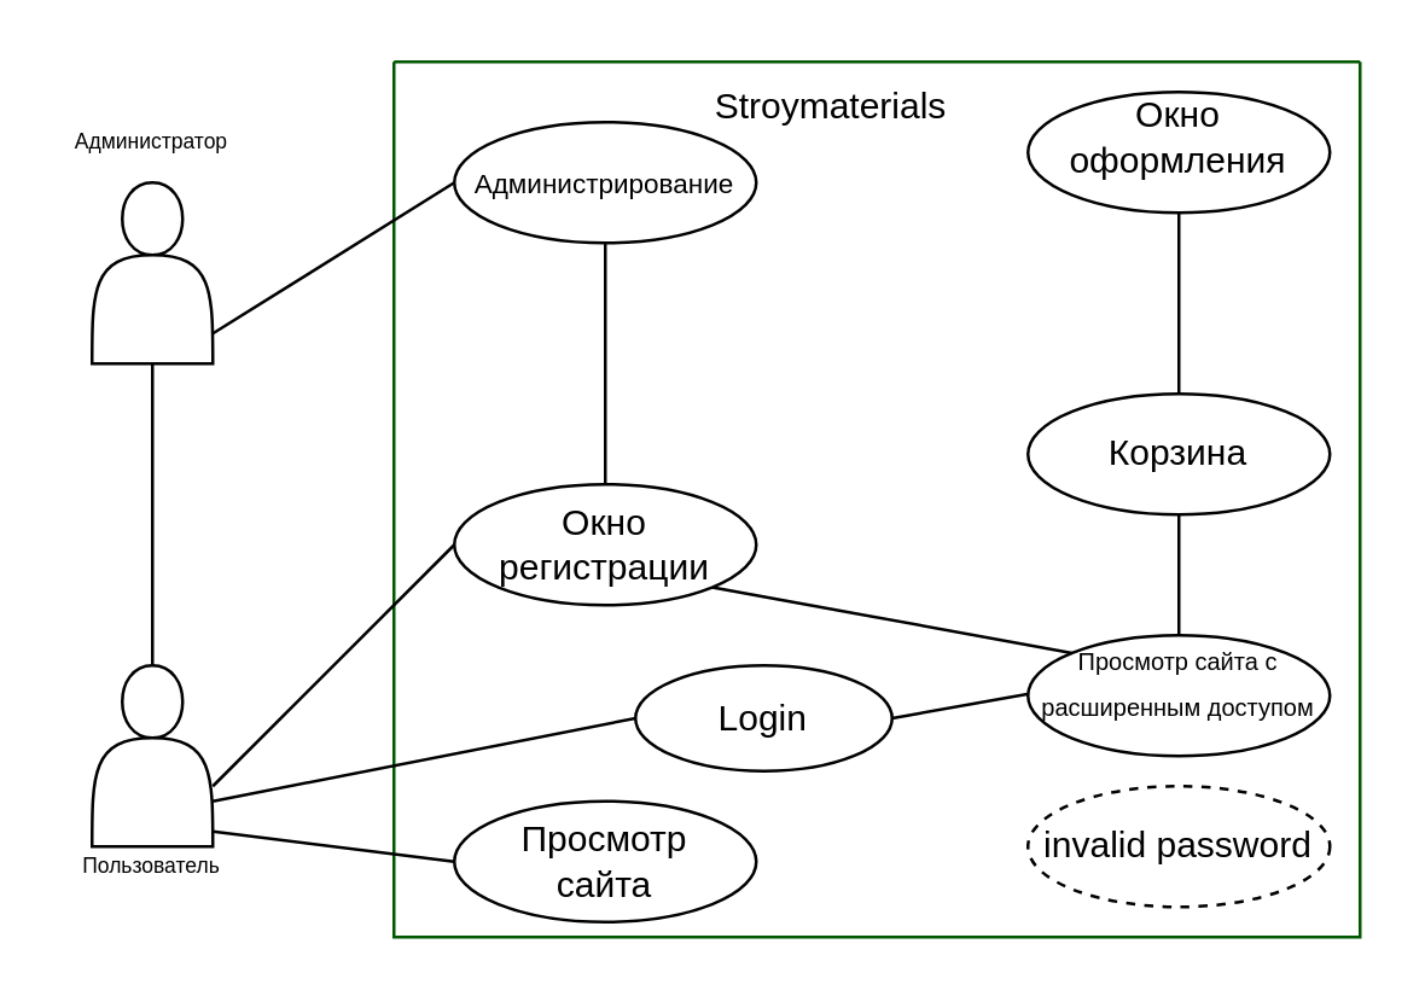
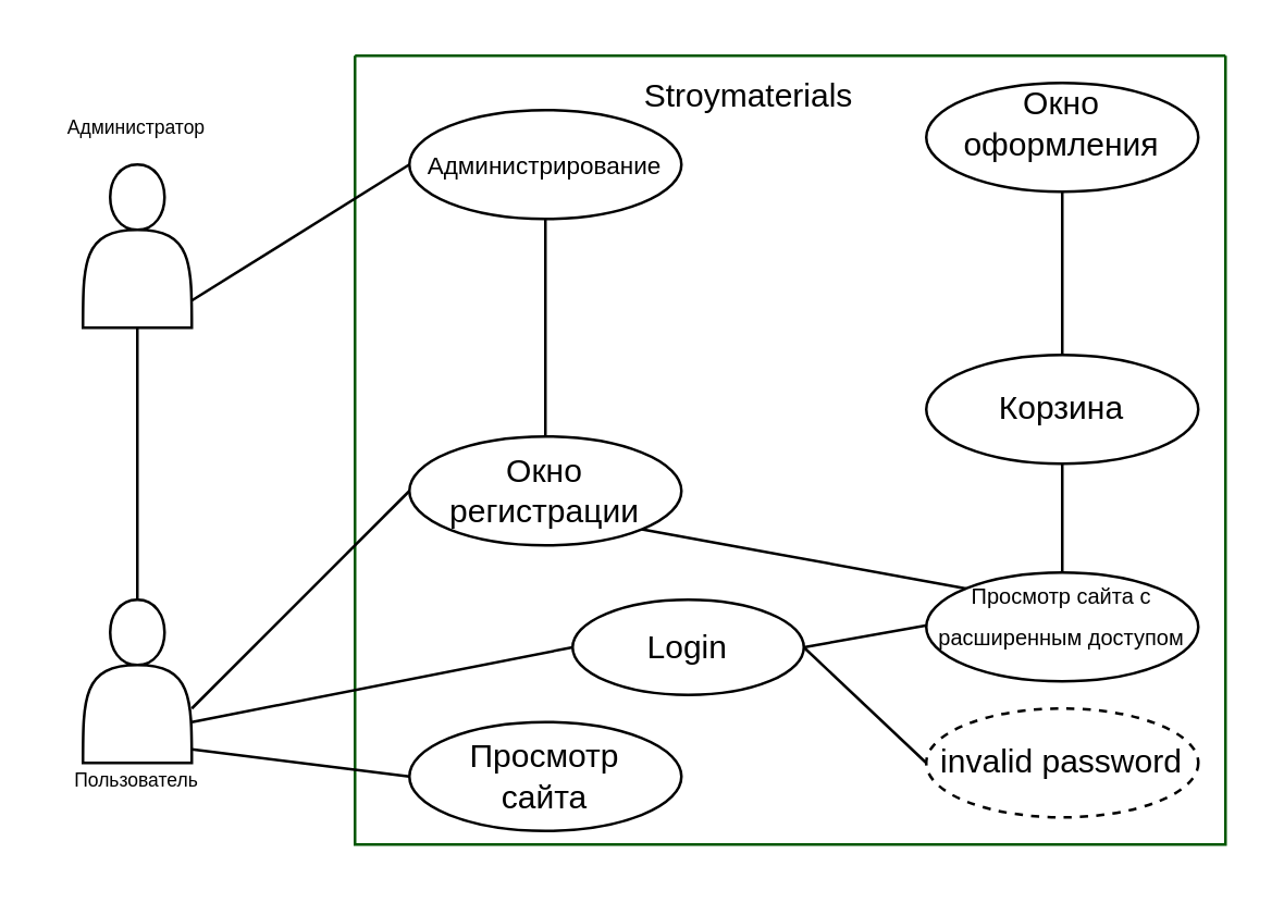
+ <mxCell id="25" value="" style="endArrow=none;html=1;rounded=0;exitX=1;exitY=0.5;exitDx=0;exitDy=0;entryX=0;entryY=0.5;entryDx=0;entryDy=0;" edge="1" parent="5" source="23" target="24"><mxGeometry width="50" height="50" relative="1" as="geometry"><mxPoint x="140" y="140" as="sourcePoint" /><mxPoint x="190" y="90" as="targetPoint" /></mxGeometry></mxCell>
